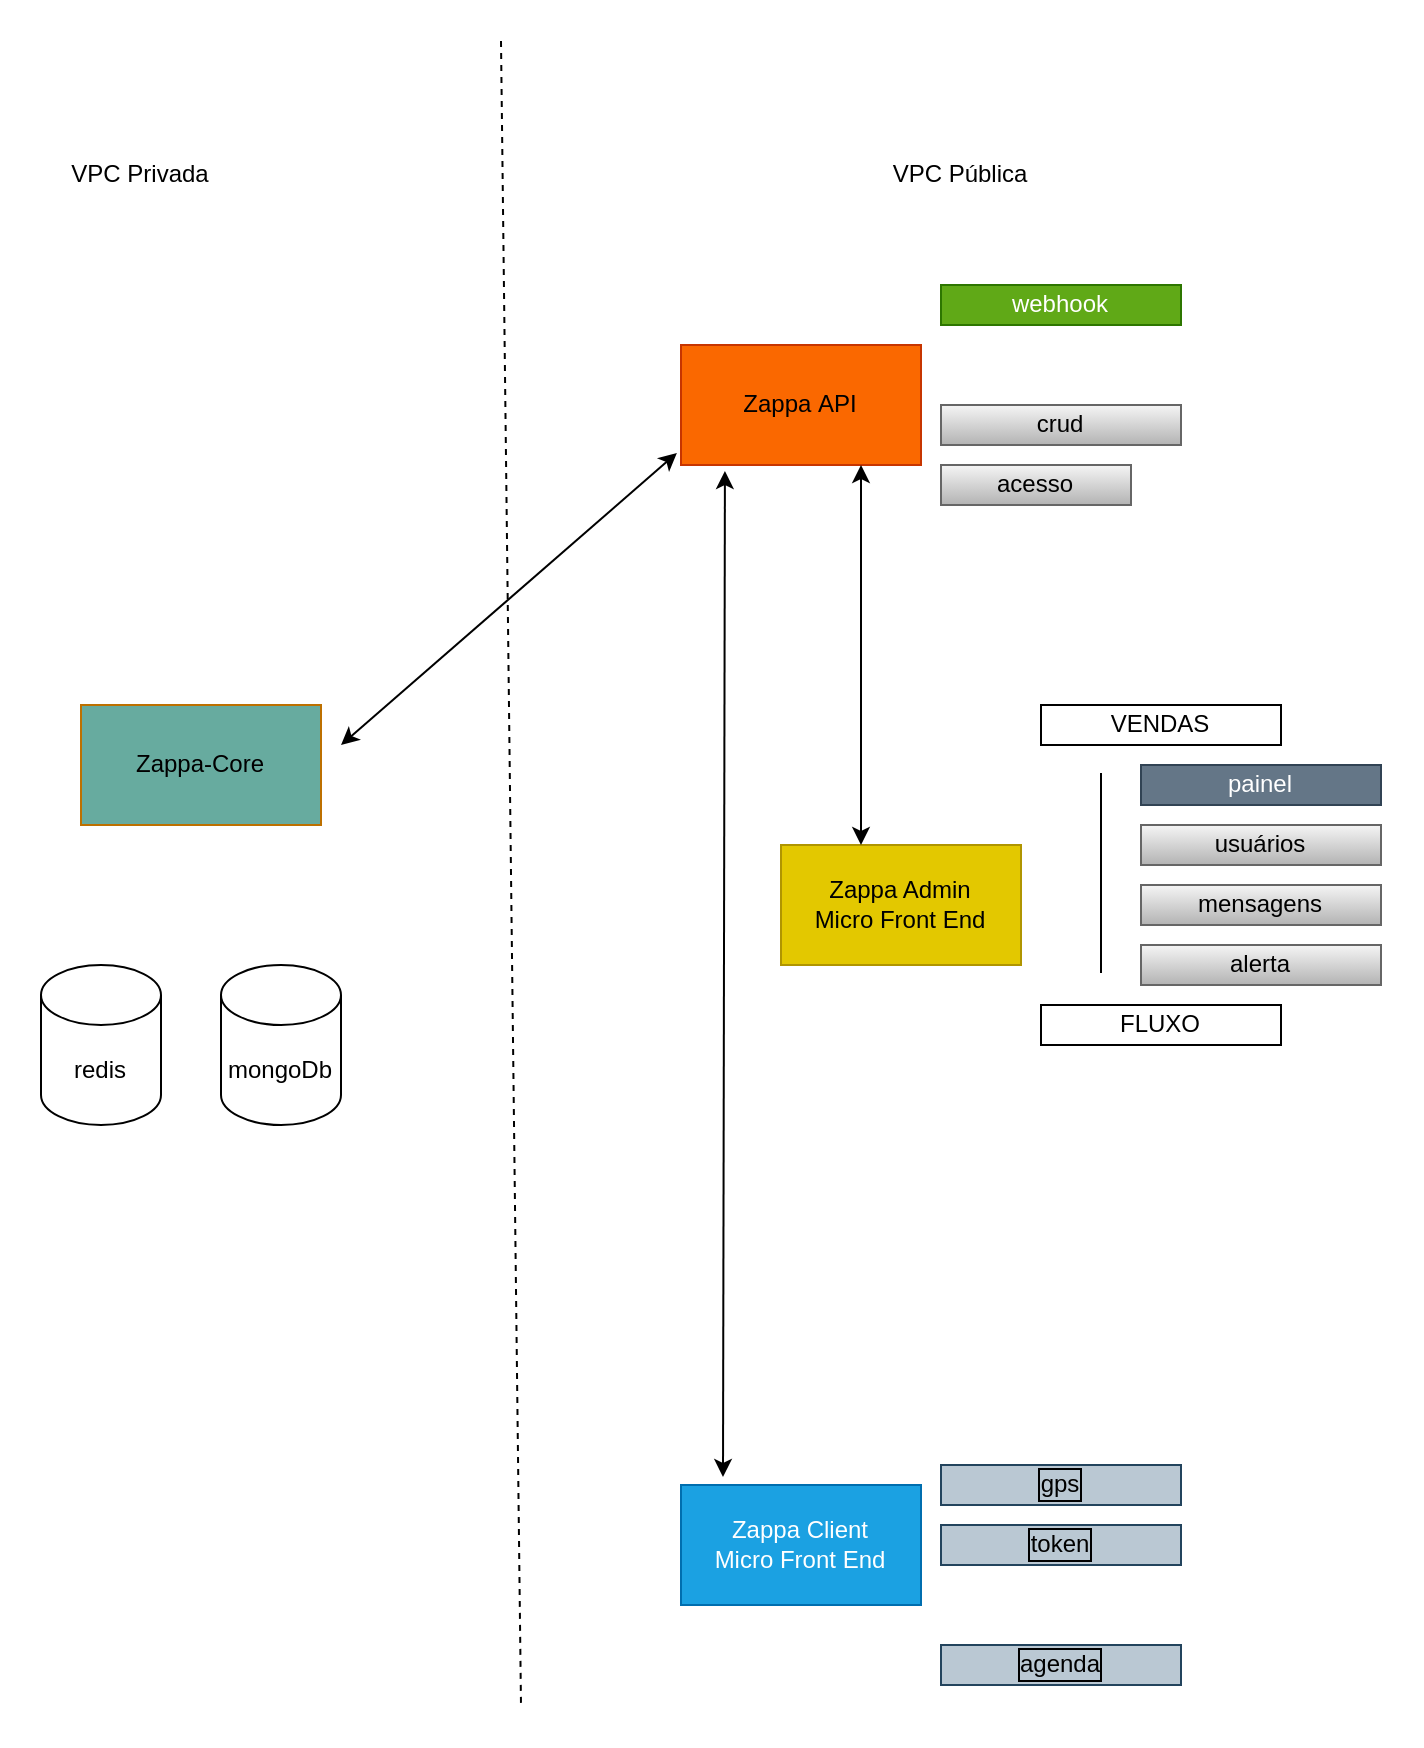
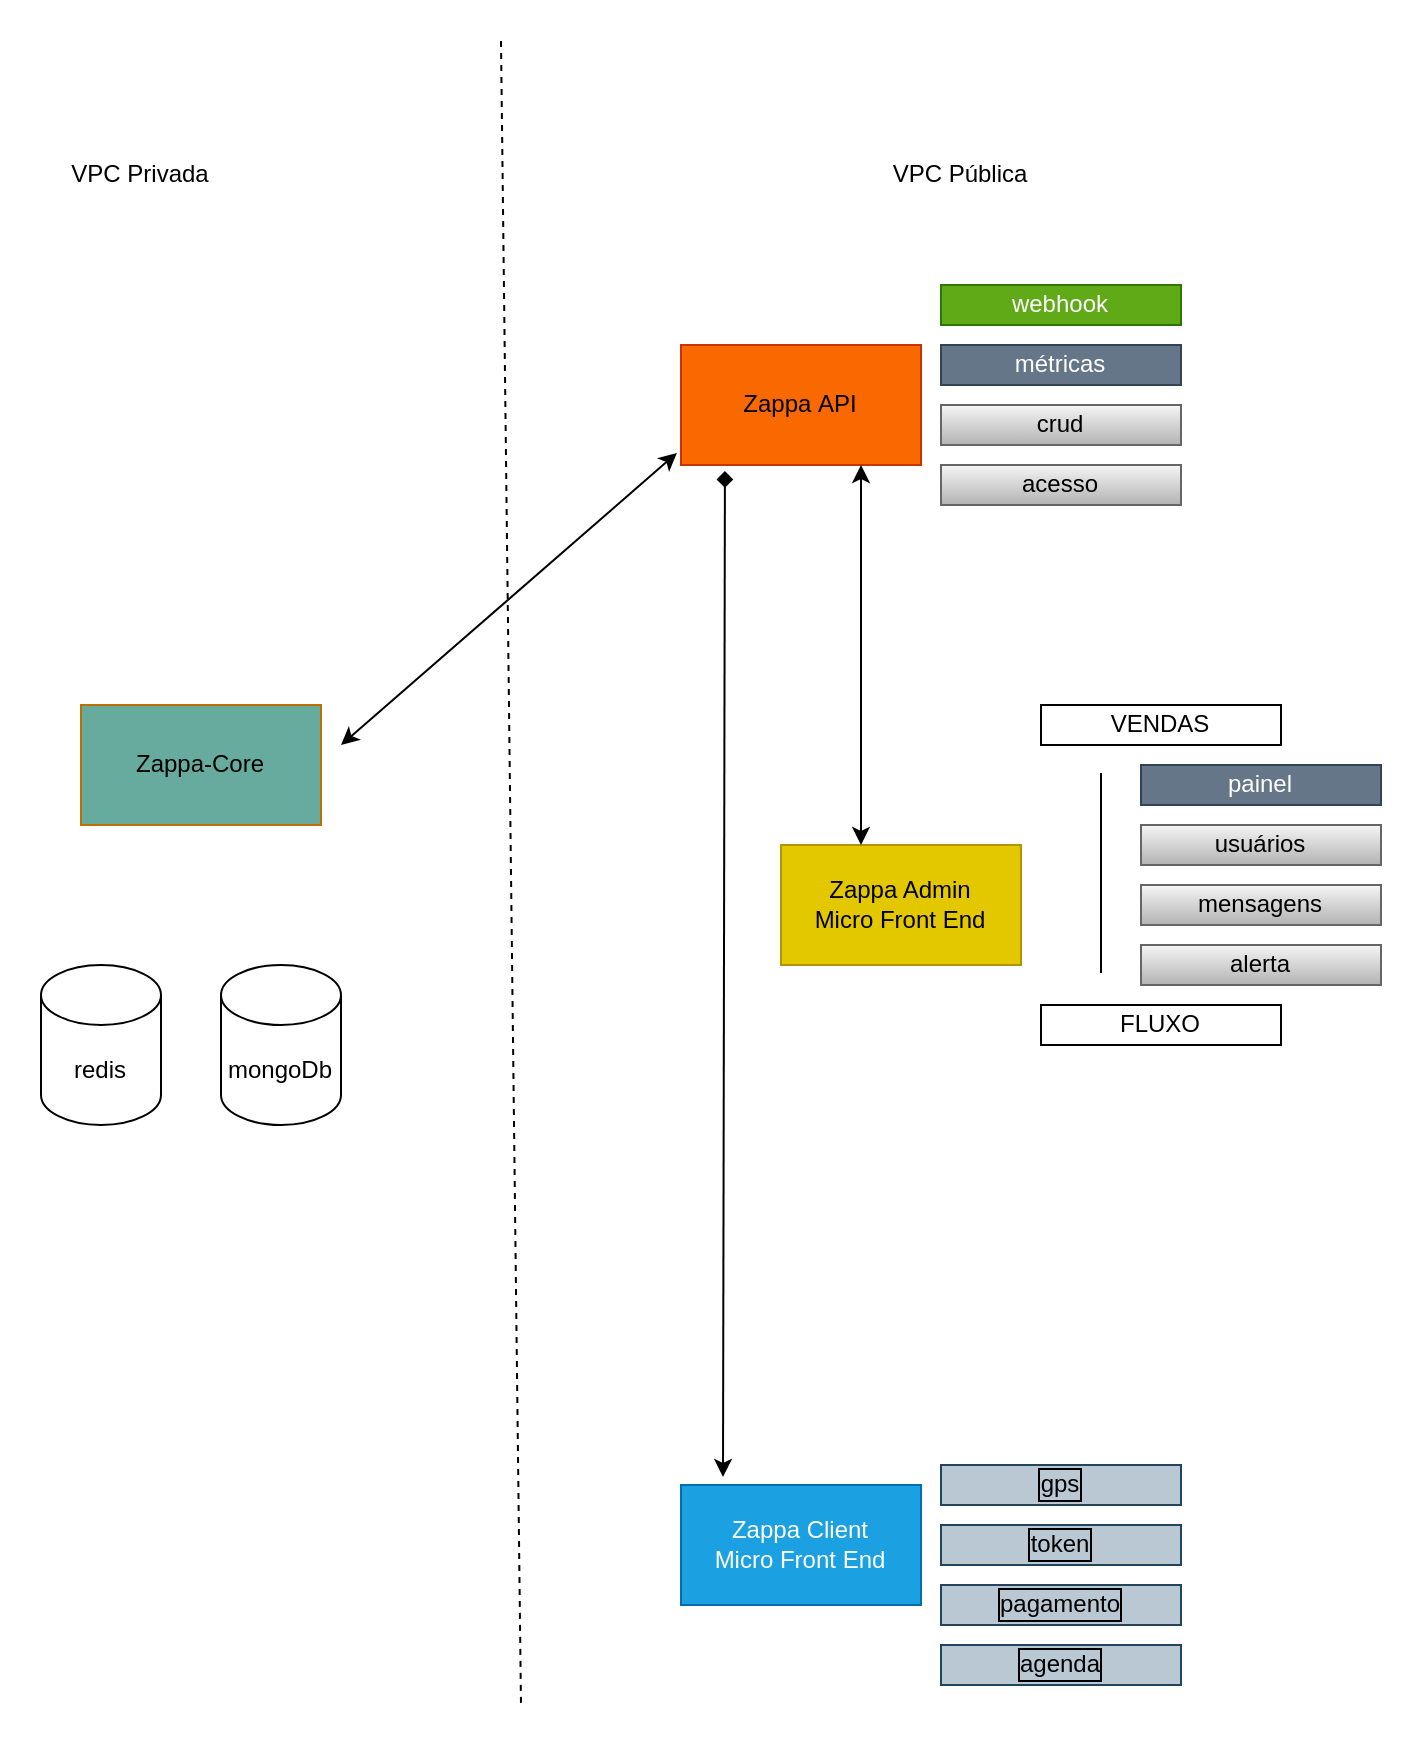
+ <mxCell id="9" value="métricas" style="rounded=0;whiteSpace=wrap;html=1;fillColor=#647687;strokeColor=#314354;fontColor=#ffffff;" parent="1" vertex="1"><mxGeometry x="470" y="172" width="120" height="20" as="geometry" /></mxCell>
- <mxCell id="5" value="acesso" style="rounded=0;whiteSpace=wrap;html=1;fillColor=#f5f5f5;strokeColor=#666666;gradientColor=#b3b3b3;fontColor=#000000;" parent="1" vertex="1"><mxGeometry x="470" y="232" width="95" height="20" as="geometry" /></mxCell>
+ <mxCell id="5" value="acesso" style="rounded=0;whiteSpace=wrap;html=1;fillColor=#f5f5f5;strokeColor=#666666;gradientColor=#b3b3b3;fontColor=#000000;" parent="1" vertex="1"><mxGeometry x="470" y="232" width="120" height="20" as="geometry" /></mxCell>
- <mxCell id="16" value="" style="endArrow=classic;startArrow=classic;html=1;rounded=0;exitX=0.175;exitY=-0.067;exitDx=0;exitDy=0;exitPerimeter=0;entryX=0.183;entryY=1.05;entryDx=0;entryDy=0;entryPerimeter=0;" parent="1" edge="1" target="3" source="6"><mxGeometry width="50" height="50" relative="1" as="geometry"><mxPoint x="360" y="422" as="sourcePoint" /><mxPoint x="360" y="262" as="targetPoint" /></mxGeometry></mxCell>
+ <mxCell id="16" value="" style="endArrow=diamond;startArrow=classic;html=1;rounded=0;exitX=0.175;exitY=-0.067;exitDx=0;exitDy=0;exitPerimeter=0;entryX=0.183;entryY=1.05;entryDx=0;entryDy=0;entryPerimeter=0;" parent="1" edge="1" target="3" source="6"><mxGeometry width="50" height="50" relative="1" as="geometry"><mxPoint x="360" y="422" as="sourcePoint" /><mxPoint x="360" y="262" as="targetPoint" /></mxGeometry></mxCell>
+ <mxCell id="13" value="pagamento" style="rounded=0;whiteSpace=wrap;html=1;fillColor=#bac8d3;strokeColor=#23445d;labelBorderColor=default;fontColor=#000000;" parent="1" vertex="1"><mxGeometry x="470" y="792" width="120" height="20" as="geometry" /></mxCell>
